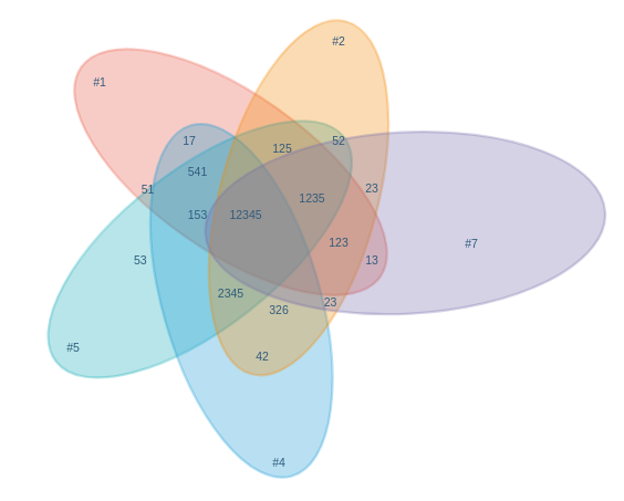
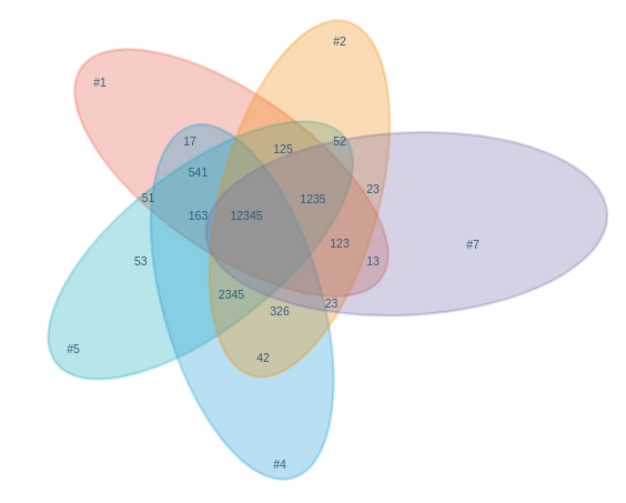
- <mxCell id="24" value="51" style="text;html=1;strokeColor=none;fillColor=none;align=center;verticalAlign=middle;whiteSpace=wrap;rounded=0;shadow=0;labelBackgroundColor=none;fontFamily=Helvetica;fontSize=14;fontColor=#2F5B7C;" parent="1" vertex="1"><mxGeometry x="157.5" y="199" width="40" height="20" as="geometry" /></mxCell>
+ <mxCell id="24" value="51" style="text;html=1;strokeColor=none;fillColor=none;align=center;verticalAlign=middle;whiteSpace=wrap;rounded=0;shadow=0;labelBackgroundColor=none;fontFamily=Helvetica;fontSize=14;fontColor=#2F5B7C;" parent="1" vertex="1"><mxGeometry x="157.5" y="209" width="40" height="20" as="geometry" /></mxCell>
- <mxCell id="16" value="153" style="text;html=1;strokeColor=none;fillColor=none;align=center;verticalAlign=middle;whiteSpace=wrap;rounded=0;shadow=0;labelBackgroundColor=none;fontFamily=Helvetica;fontSize=14;fontColor=#2F5B7C;" parent="1" vertex="1"><mxGeometry x="217.5" y="230" width="40" height="20" as="geometry" /></mxCell>
+ <mxCell id="16" value="163" style="text;html=1;strokeColor=none;fillColor=none;align=center;verticalAlign=middle;whiteSpace=wrap;rounded=0;shadow=0;labelBackgroundColor=none;fontFamily=Helvetica;fontSize=14;fontColor=#2F5B7C;" parent="1" vertex="1"><mxGeometry x="217.5" y="230" width="40" height="20" as="geometry" /></mxCell>
